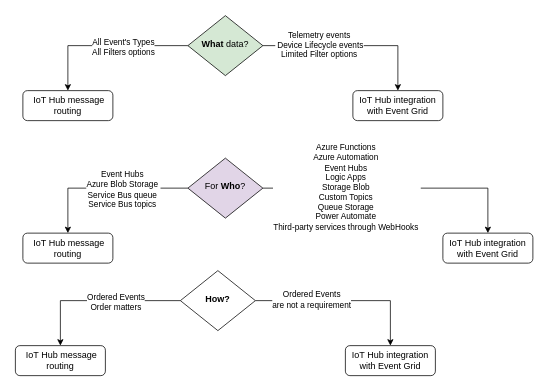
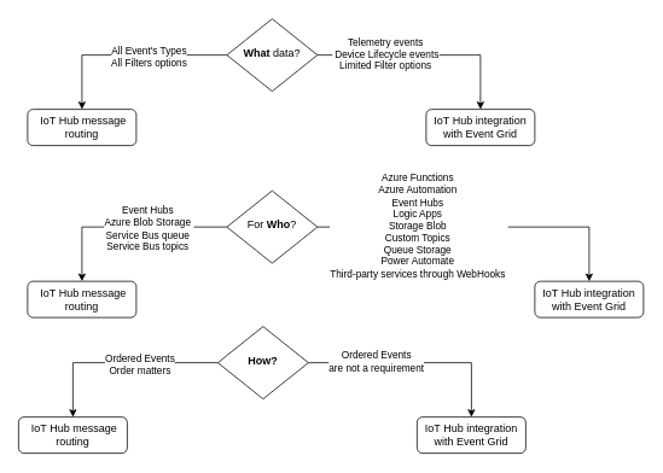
- <mxCell id="6" value="&lt;b&gt;What&lt;/b&gt; data?" style="rhombus;whiteSpace=wrap;html=1;shadow=0;fontFamily=Helvetica;fontSize=12;align=center;strokeWidth=1;spacing=6;spacingTop=-4;fillColor=#d5e8d4;" vertex="1" parent="1"><mxGeometry x="250" y="20" width="100" height="80" as="geometry" /></mxCell>
+ <mxCell id="6" value="&lt;b&gt;What&lt;/b&gt; data?" style="rhombus;whiteSpace=wrap;html=1;shadow=0;fontFamily=Helvetica;fontSize=12;align=center;strokeWidth=1;spacing=6;spacingTop=-4;" vertex="1" parent="1"><mxGeometry x="250" y="20" width="100" height="80" as="geometry" /></mxCell>
- <mxCell id="13" value="For &lt;b&gt;Who&lt;/b&gt;?" style="rhombus;whiteSpace=wrap;html=1;shadow=0;fontFamily=Helvetica;fontSize=12;align=center;strokeWidth=1;spacing=6;spacingTop=-4;fillColor=#e1d5e7;" vertex="1" parent="1"><mxGeometry x="250" y="210" width="100" height="80" as="geometry" /></mxCell>
+ <mxCell id="13" value="For &lt;b&gt;Who&lt;/b&gt;?" style="rhombus;whiteSpace=wrap;html=1;shadow=0;fontFamily=Helvetica;fontSize=12;align=center;strokeWidth=1;spacing=6;spacingTop=-4;" vertex="1" parent="1"><mxGeometry x="250" y="210" width="100" height="80" as="geometry" /></mxCell>
